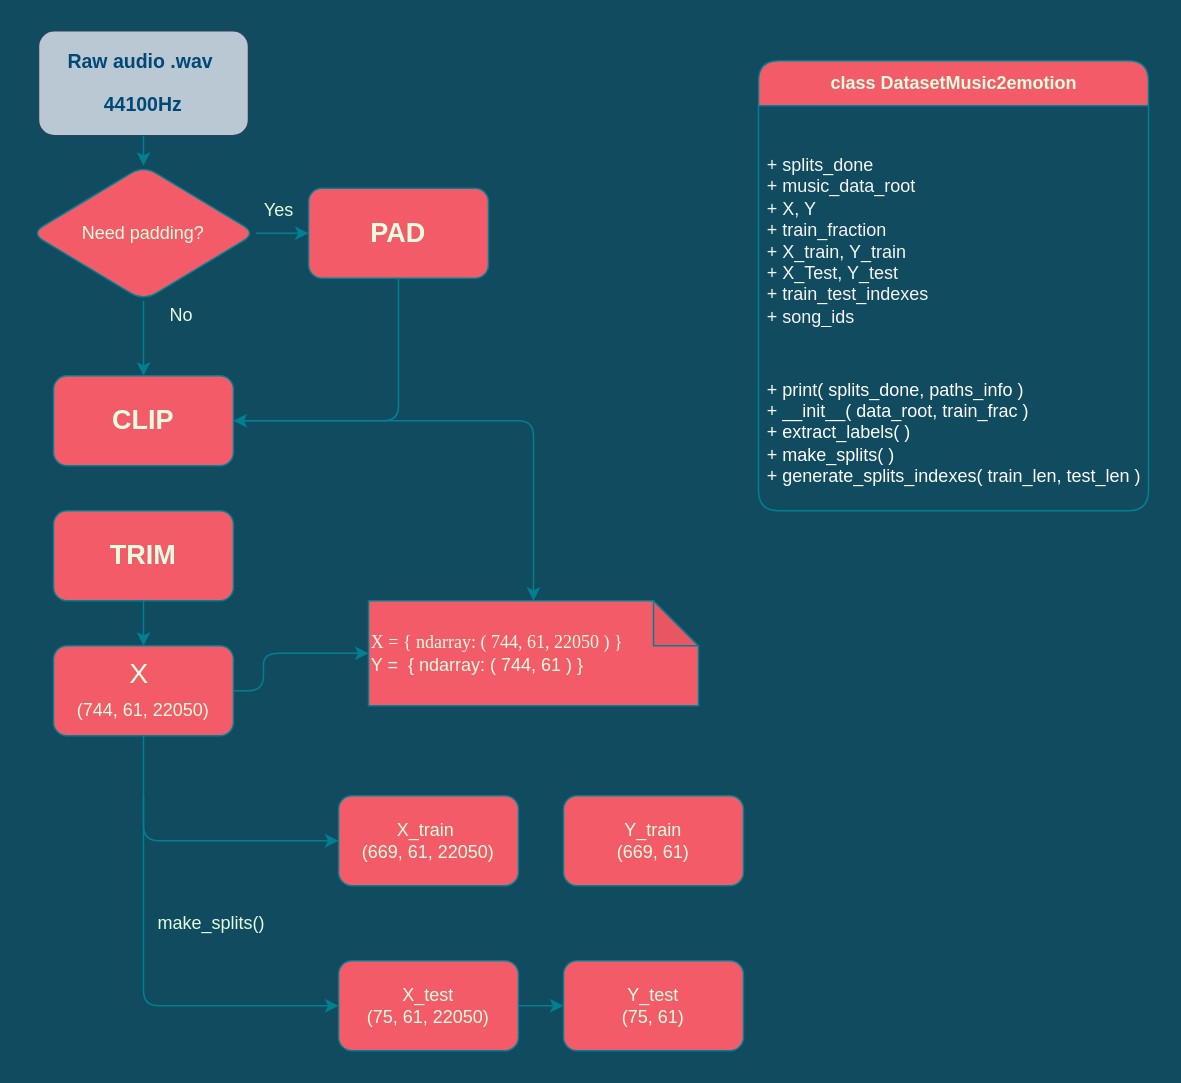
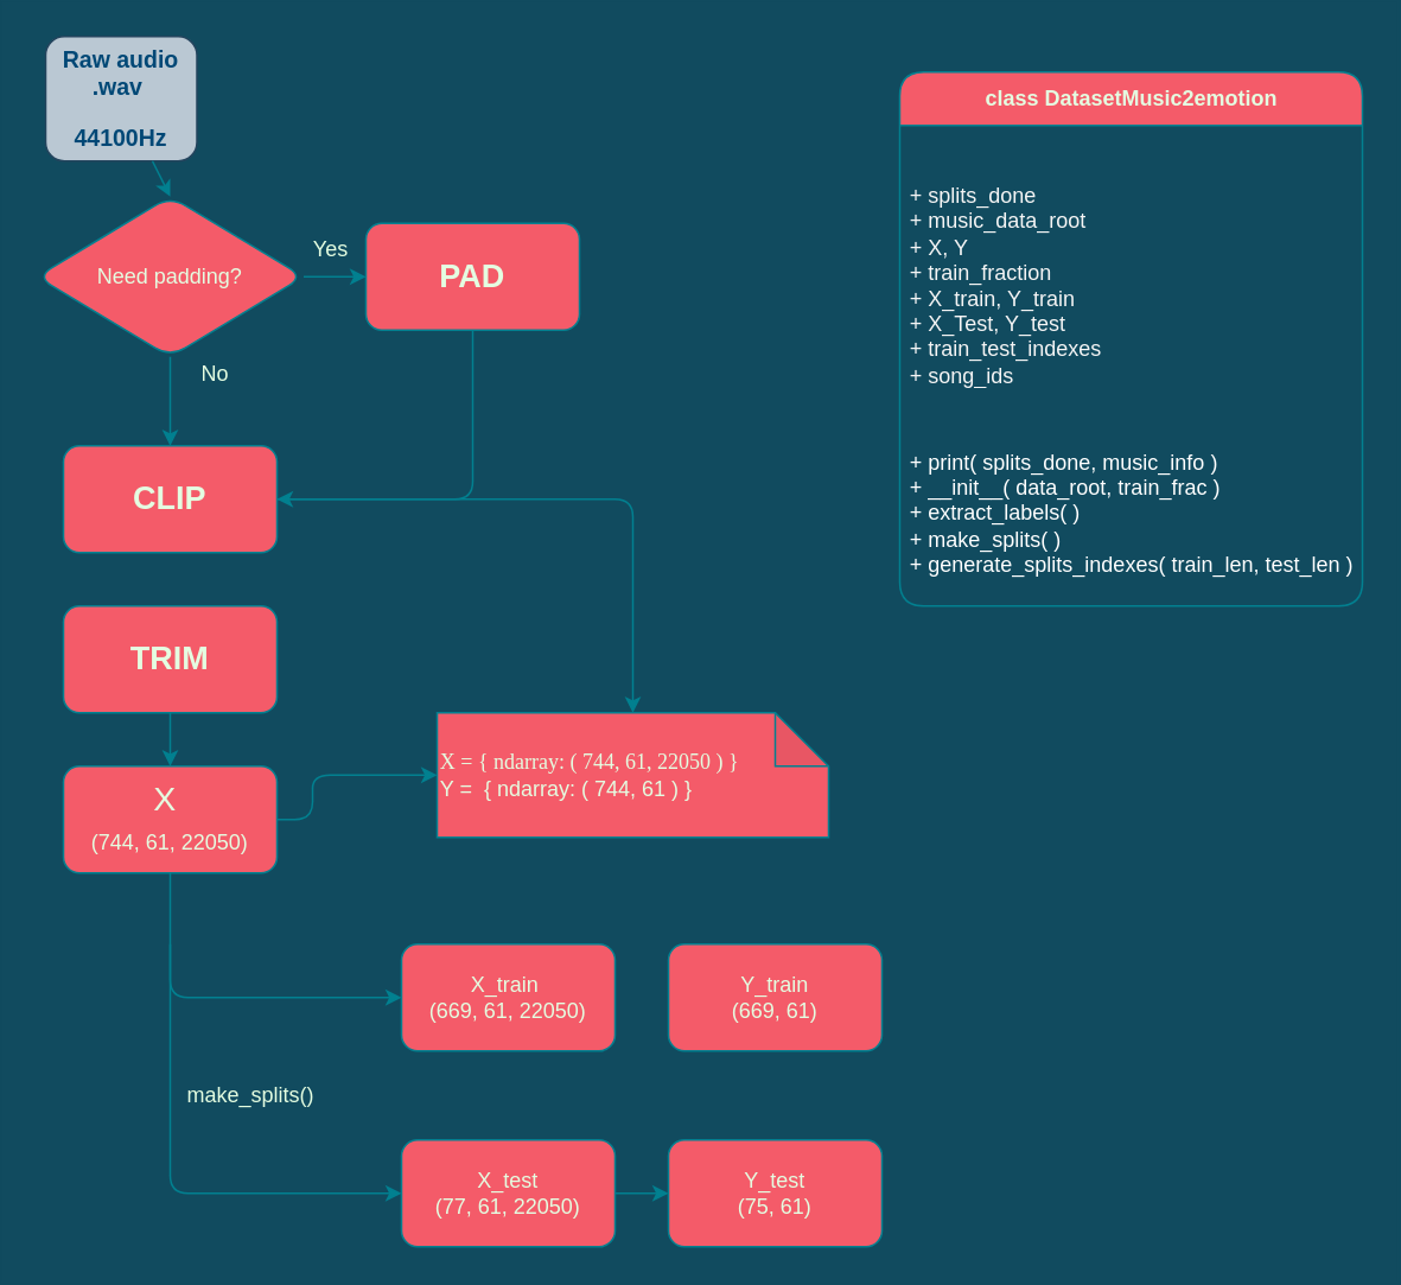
- <mxCell id="13" value="&lt;h3 style=&quot;font-size: 13px&quot;&gt;&lt;font style=&quot;font-size: 13px&quot; color=&quot;#004876&quot;&gt;Raw audio .wav&amp;nbsp;&lt;/font&gt;&lt;/h3&gt;&lt;h3 style=&quot;font-size: 13px&quot;&gt;&lt;font style=&quot;font-size: 13px&quot; color=&quot;#004876&quot;&gt;44100Hz&lt;/font&gt;&lt;/h3&gt;" style="text;html=1;align=center;verticalAlign=middle;whiteSpace=wrap;rounded=1;flipH=1;flipV=1;fillColor=#bac8d3;strokeColor=#23445d;" parent="1" vertex="1"><mxGeometry x="25" y="20" width="140" height="70" as="geometry" /></mxCell>
+ <mxCell id="13" value="&lt;h3 style=&quot;font-size: 13px&quot;&gt;&lt;font style=&quot;font-size: 13px&quot; color=&quot;#004876&quot;&gt;Raw audio .wav&amp;nbsp;&lt;/font&gt;&lt;/h3&gt;&lt;h3 style=&quot;font-size: 13px&quot;&gt;&lt;font style=&quot;font-size: 13px&quot; color=&quot;#004876&quot;&gt;44100Hz&lt;/font&gt;&lt;/h3&gt;" style="text;html=1;align=center;verticalAlign=middle;whiteSpace=wrap;rounded=1;flipH=1;flipV=1;fillColor=#bac8d3;strokeColor=#23445d;" parent="1" vertex="1"><mxGeometry x="25" y="20" width="85" height="70" as="geometry" /></mxCell>
- <mxCell id="28" value="&lt;font color=&quot;#ffffff&quot;&gt;+ print( splits_done, paths_info )&lt;br&gt;+ __init__( data_root, train_frac )&lt;br&gt;+ extract_labels( )&lt;br&gt;+ make_splits( )&lt;br&gt;+ generate_splits_indexes( train_len, test_len )&lt;br&gt;&lt;br&gt;&lt;/font&gt;" style="text;html=1;strokeColor=none;fillColor=none;align=left;verticalAlign=middle;spacingLeft=4;spacingRight=4;overflow=hidden;rotatable=0;points=[[0,0.5],[1,0.5]];portConstraint=eastwest;" parent="26" vertex="1"><mxGeometry y="210" width="260" height="90" as="geometry" /></mxCell>
+ <mxCell id="28" value="&lt;font color=&quot;#ffffff&quot;&gt;+ print( splits_done, music_info )&lt;br&gt;+ __init__( data_root, train_frac )&lt;br&gt;+ extract_labels( )&lt;br&gt;+ make_splits( )&lt;br&gt;+ generate_splits_indexes( train_len, test_len )&lt;br&gt;&lt;br&gt;&lt;/font&gt;" style="text;html=1;strokeColor=none;fillColor=none;align=left;verticalAlign=middle;spacingLeft=4;spacingRight=4;overflow=hidden;rotatable=0;points=[[0,0.5],[1,0.5]];portConstraint=eastwest;" parent="26" vertex="1"><mxGeometry y="210" width="260" height="90" as="geometry" /></mxCell>
- <mxCell id="24" value="X_test&lt;br&gt;(75, 61, 22050)" style="whiteSpace=wrap;html=1;fillColor=#F45B69;strokeColor=#028090;fontColor=#E4FDE1;rounded=1;" parent="1" vertex="1"><mxGeometry x="225" y="640" width="120" height="60" as="geometry" /></mxCell>
+ <mxCell id="24" value="X_test&lt;br&gt;(77, 61, 22050)" style="whiteSpace=wrap;html=1;fillColor=#F45B69;strokeColor=#028090;fontColor=#E4FDE1;rounded=1;" parent="1" vertex="1"><mxGeometry x="225" y="640" width="120" height="60" as="geometry" /></mxCell>
